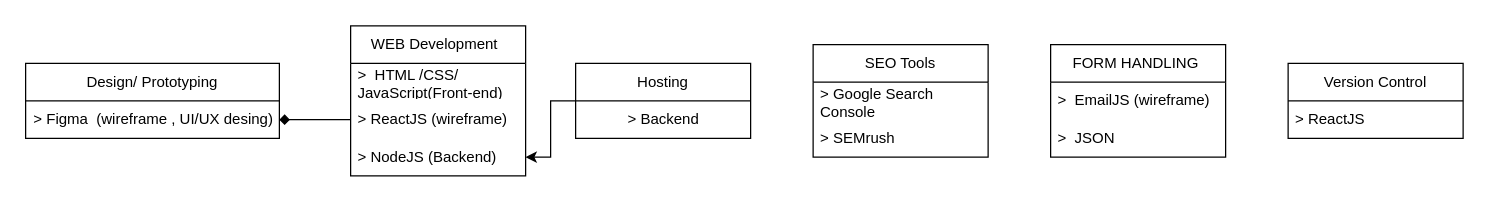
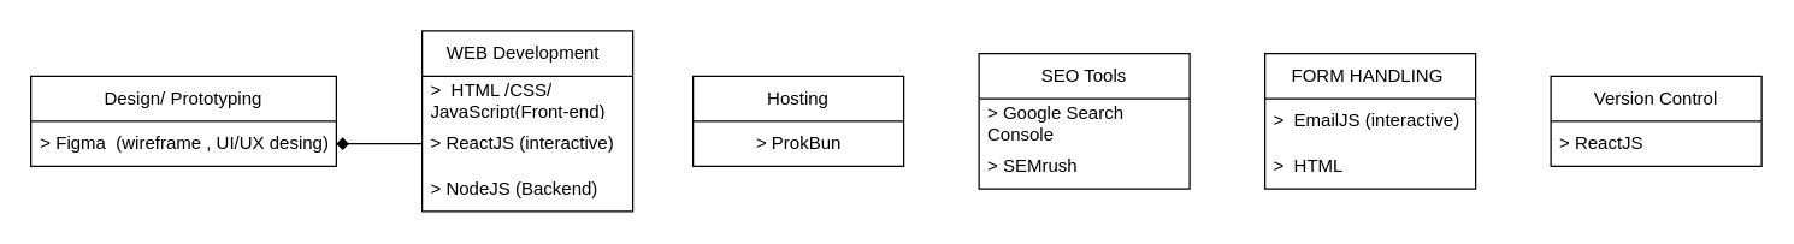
- <mxCell id="15" value="&amp;gt;&amp;nbsp; EmailJS (wireframe)&amp;nbsp;" style="text;strokeColor=none;fillColor=none;align=left;verticalAlign=middle;spacingLeft=4;spacingRight=4;overflow=hidden;points=[[0,0.5],[1,0.5]];portConstraint=eastwest;rotatable=0;whiteSpace=wrap;html=1;" vertex="1" parent="14"><mxGeometry y="30" width="140" height="30" as="geometry" /></mxCell>
+ <mxCell id="15" value="&amp;gt;&amp;nbsp; EmailJS (interactive)&amp;nbsp;" style="text;strokeColor=none;fillColor=none;align=left;verticalAlign=middle;spacingLeft=4;spacingRight=4;overflow=hidden;points=[[0,0.5],[1,0.5]];portConstraint=eastwest;rotatable=0;whiteSpace=wrap;html=1;" vertex="1" parent="14"><mxGeometry y="30" width="140" height="30" as="geometry" /></mxCell>
- <mxCell id="4" value="&amp;gt; ReactJS (wireframe)" style="text;strokeColor=none;fillColor=none;align=left;verticalAlign=middle;spacingLeft=4;spacingRight=4;overflow=hidden;points=[[0,0.5],[1,0.5]];portConstraint=eastwest;rotatable=0;whiteSpace=wrap;html=1;" vertex="1" parent="2"><mxGeometry y="60" width="140" height="30" as="geometry" /></mxCell>
+ <mxCell id="4" value="&amp;gt; ReactJS (interactive)" style="text;strokeColor=none;fillColor=none;align=left;verticalAlign=middle;spacingLeft=4;spacingRight=4;overflow=hidden;points=[[0,0.5],[1,0.5]];portConstraint=eastwest;rotatable=0;whiteSpace=wrap;html=1;" vertex="1" parent="2"><mxGeometry y="60" width="140" height="30" as="geometry" /></mxCell>
- <mxCell id="10" value="&amp;gt; Backend" style="text;html=1;align=center;verticalAlign=middle;resizable=0;points=[];autosize=1;strokeColor=none;fillColor=none;" vertex="1" parent="9"><mxGeometry y="30" width="140" height="30" as="geometry" /></mxCell>
+ <mxCell id="10" value="&amp;gt; ProkBun" style="text;html=1;align=center;verticalAlign=middle;resizable=0;points=[];autosize=1;strokeColor=none;fillColor=none;" vertex="1" parent="9"><mxGeometry y="30" width="140" height="30" as="geometry" /></mxCell>
- <mxCell id="8" value="" style="edgeStyle=orthogonalEdgeStyle;rounded=0;orthogonalLoop=1;jettySize=auto;html=1;" edge="1" parent="1" source="9" target="5"><mxGeometry relative="1" as="geometry" /></mxCell>
- <mxCell id="16" value="&amp;gt;&amp;nbsp; JSON" style="text;strokeColor=none;fillColor=none;align=left;verticalAlign=middle;spacingLeft=4;spacingRight=4;overflow=hidden;points=[[0,0.5],[1,0.5]];portConstraint=eastwest;rotatable=0;whiteSpace=wrap;html=1;" vertex="1" parent="14"><mxGeometry y="60" width="140" height="30" as="geometry" /></mxCell>
+ <mxCell id="16" value="&amp;gt;&amp;nbsp; HTML" style="text;strokeColor=none;fillColor=none;align=left;verticalAlign=middle;spacingLeft=4;spacingRight=4;overflow=hidden;points=[[0,0.5],[1,0.5]];portConstraint=eastwest;rotatable=0;whiteSpace=wrap;html=1;" vertex="1" parent="14"><mxGeometry y="60" width="140" height="30" as="geometry" /></mxCell>
